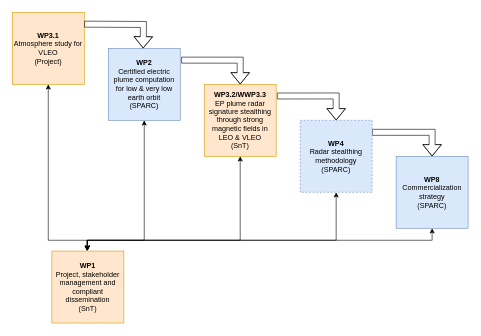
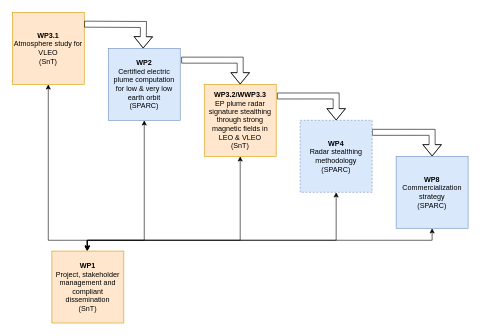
- <mxCell id="14" value="&lt;b&gt;WP3.1&lt;/b&gt;&lt;br&gt;&lt;span&gt;Atmosphere study for VLEO&lt;br&gt;(Project)&lt;br&gt;&lt;/span&gt;" style="whiteSpace=wrap;html=1;aspect=fixed;fillColor=#ffe6cc;strokeColor=#d79b00;" vertex="1" parent="1"><mxGeometry y="20" width="120" height="120" as="geometry" x="20" /></mxCell>
+ <mxCell id="14" value="&lt;b&gt;WP3.1&lt;/b&gt;&lt;br&gt;&lt;span&gt;Atmosphere study for VLEO&lt;br&gt;(SnT)&lt;br&gt;&lt;/span&gt;" style="whiteSpace=wrap;html=1;aspect=fixed;fillColor=#ffe6cc;strokeColor=#d79b00;" vertex="1" parent="1"><mxGeometry y="20" width="120" height="120" as="geometry" x="20" /></mxCell>
